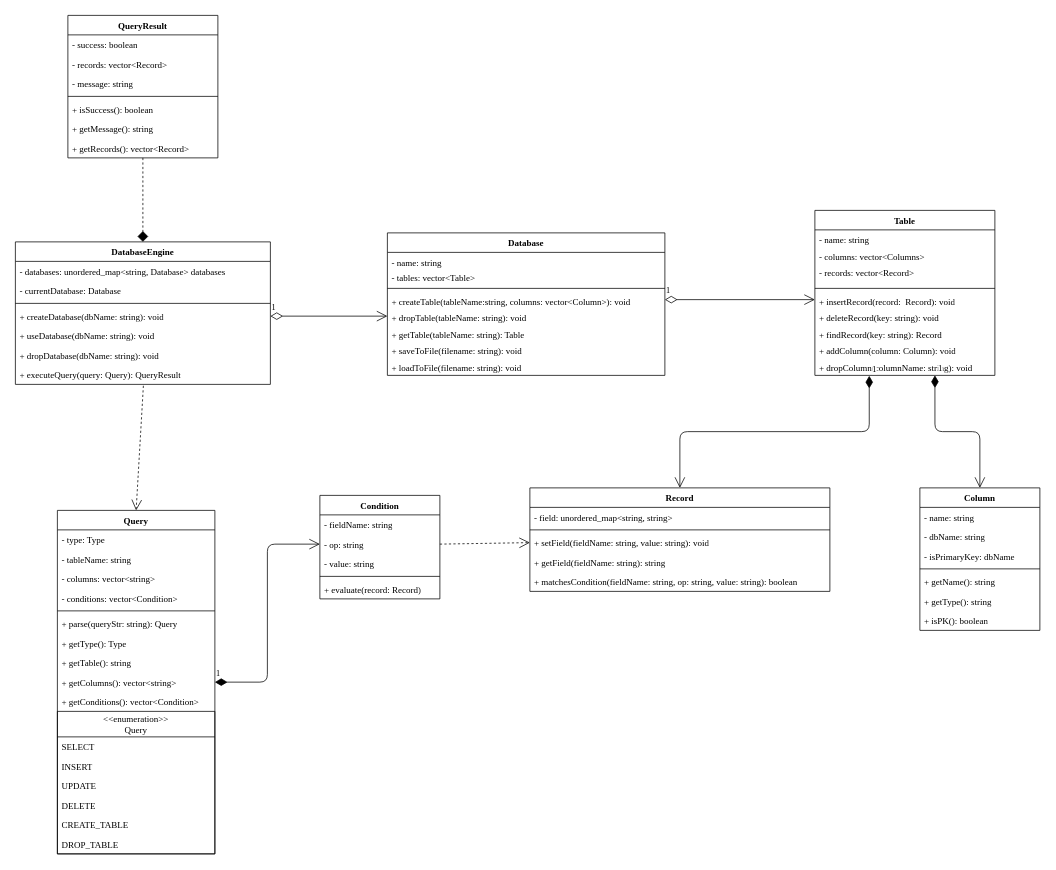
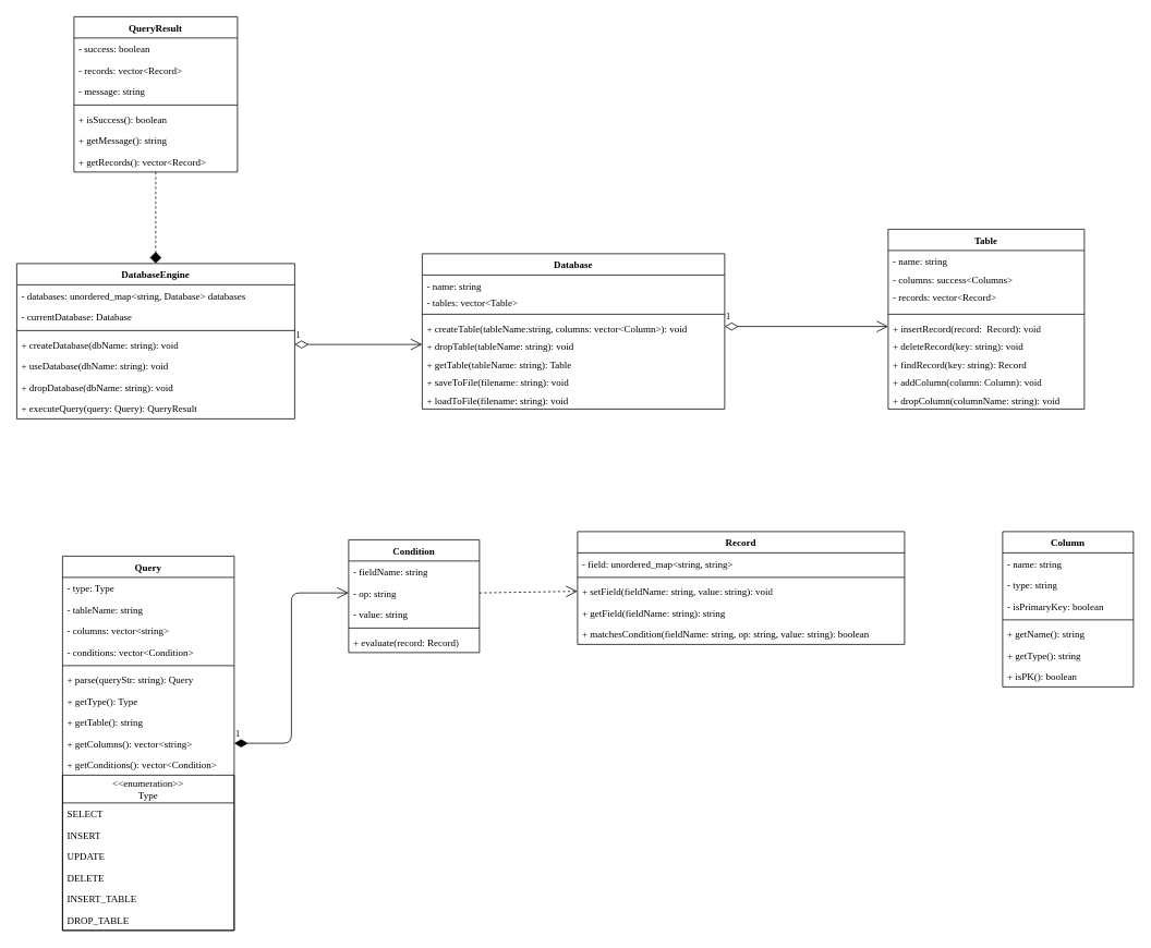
- <mxCell id="13" value="- columns: vector&amp;lt;Columns&amp;gt;" style="text;strokeColor=none;fillColor=none;align=left;verticalAlign=top;spacingLeft=4;spacingRight=4;overflow=hidden;rotatable=0;points=[[0,0.5],[1,0.5]];portConstraint=eastwest;whiteSpace=wrap;html=1;fontFamily=Times New Roman;" parent="11" vertex="1"><mxGeometry y="48" width="240" height="22" as="geometry" /></mxCell>
+ <mxCell id="13" value="- columns: success&amp;lt;Columns&amp;gt;" style="text;strokeColor=none;fillColor=none;align=left;verticalAlign=top;spacingLeft=4;spacingRight=4;overflow=hidden;rotatable=0;points=[[0,0.5],[1,0.5]];portConstraint=eastwest;whiteSpace=wrap;html=1;fontFamily=Times New Roman;" parent="11" vertex="1"><mxGeometry y="48" width="240" height="22" as="geometry" /></mxCell>
- <mxCell id="78" value="1" style="endArrow=open;html=1;endSize=12;startArrow=diamondThin;startSize=14;startFill=1;edgeStyle=orthogonalEdgeStyle;align=left;verticalAlign=bottom;rounded=1;exitX=0.302;exitY=1.024;exitDx=0;exitDy=0;exitPerimeter=0;entryX=0.5;entryY=0;entryDx=0;entryDy=0;curved=0;fontFamily=Times New Roman;" parent="1" source="20" target="29" edge="1"><mxGeometry x="-1" y="3" relative="1" as="geometry"><mxPoint x="1126" y="570" as="sourcePoint" /><mxPoint x="1286" y="570" as="targetPoint" /></mxGeometry></mxCell>
- <mxCell id="77" value="1" style="endArrow=open;html=1;endSize=12;startArrow=diamondThin;startSize=14;startFill=1;edgeStyle=orthogonalEdgeStyle;align=left;verticalAlign=bottom;rounded=1;exitX=0.667;exitY=1;exitDx=0;exitDy=0;exitPerimeter=0;entryX=0.5;entryY=0;entryDx=0;entryDy=0;curved=0;fontFamily=Times New Roman;" parent="1" source="20" target="21" edge="1"><mxGeometry x="-1" y="3" relative="1" as="geometry"><mxPoint x="1166" y="600" as="sourcePoint" /><mxPoint x="1326" y="600" as="targetPoint" /></mxGeometry></mxCell>
- <mxCell id="81" value="" style="endArrow=open;endSize=12;dashed=1;html=1;rounded=0;exitX=0.502;exitY=1.072;exitDx=0;exitDy=0;exitPerimeter=0;entryX=0.5;entryY=0;entryDx=0;entryDy=0;fontFamily=Times New Roman;" parent="1" source="66" target="35" edge="1"><mxGeometry width="160" relative="1" as="geometry"><mxPoint x="226" y="570" as="sourcePoint" /><mxPoint x="386" y="570" as="targetPoint" /></mxGeometry></mxCell>
- <mxCell id="23" value="- dbName: string" style="text;strokeColor=none;fillColor=none;align=left;verticalAlign=top;spacingLeft=4;spacingRight=4;overflow=hidden;rotatable=0;points=[[0,0.5],[1,0.5]];portConstraint=eastwest;whiteSpace=wrap;html=1;fontFamily=Times New Roman;" parent="21" vertex="1"><mxGeometry y="52" width="160" height="26" as="geometry" /></mxCell>
+ <mxCell id="23" value="- type: string" style="text;strokeColor=none;fillColor=none;align=left;verticalAlign=top;spacingLeft=4;spacingRight=4;overflow=hidden;rotatable=0;points=[[0,0.5],[1,0.5]];portConstraint=eastwest;whiteSpace=wrap;html=1;fontFamily=Times New Roman;" parent="21" vertex="1"><mxGeometry y="52" width="160" height="26" as="geometry" /></mxCell>
- <mxCell id="24" value="- isPrimaryKey: dbName" style="text;strokeColor=none;fillColor=none;align=left;verticalAlign=top;spacingLeft=4;spacingRight=4;overflow=hidden;rotatable=0;points=[[0,0.5],[1,0.5]];portConstraint=eastwest;whiteSpace=wrap;html=1;fontFamily=Times New Roman;" parent="21" vertex="1"><mxGeometry y="78" width="160" height="26" as="geometry" /></mxCell>
+ <mxCell id="24" value="- isPrimaryKey: boolean" style="text;strokeColor=none;fillColor=none;align=left;verticalAlign=top;spacingLeft=4;spacingRight=4;overflow=hidden;rotatable=0;points=[[0,0.5],[1,0.5]];portConstraint=eastwest;whiteSpace=wrap;html=1;fontFamily=Times New Roman;" parent="21" vertex="1"><mxGeometry y="78" width="160" height="26" as="geometry" /></mxCell>
- <mxCell id="46" value="&amp;lt;&amp;lt;enumeration&amp;gt;&amp;gt;&lt;div&gt;Query&lt;/div&gt;" style="swimlane;fontStyle=0;childLayout=stackLayout;horizontal=1;startSize=34;fillColor=none;horizontalStack=0;resizeParent=1;resizeParentMax=0;resizeLast=0;collapsible=1;marginBottom=0;whiteSpace=wrap;html=1;fontFamily=Times New Roman;" parent="35" vertex="1"><mxGeometry y="268" width="210" height="190" as="geometry" /></mxCell>
+ <mxCell id="46" value="&amp;lt;&amp;lt;enumeration&amp;gt;&amp;gt;&lt;div&gt;Type&lt;/div&gt;" style="swimlane;fontStyle=0;childLayout=stackLayout;horizontal=1;startSize=34;fillColor=none;horizontalStack=0;resizeParent=1;resizeParentMax=0;resizeLast=0;collapsible=1;marginBottom=0;whiteSpace=wrap;html=1;fontFamily=Times New Roman;" parent="35" vertex="1"><mxGeometry y="268" width="210" height="190" as="geometry" /></mxCell>
- <mxCell id="51" value="CREATE_TABLE" style="text;strokeColor=none;fillColor=none;align=left;verticalAlign=top;spacingLeft=4;spacingRight=4;overflow=hidden;rotatable=0;points=[[0,0.5],[1,0.5]];portConstraint=eastwest;whiteSpace=wrap;html=1;fontFamily=Times New Roman;" parent="46" vertex="1"><mxGeometry y="138" width="210" height="26" as="geometry" /></mxCell>
+ <mxCell id="51" value="INSERT_TABLE" style="text;strokeColor=none;fillColor=none;align=left;verticalAlign=top;spacingLeft=4;spacingRight=4;overflow=hidden;rotatable=0;points=[[0,0.5],[1,0.5]];portConstraint=eastwest;whiteSpace=wrap;html=1;fontFamily=Times New Roman;" parent="46" vertex="1"><mxGeometry y="138" width="210" height="26" as="geometry" /></mxCell>
